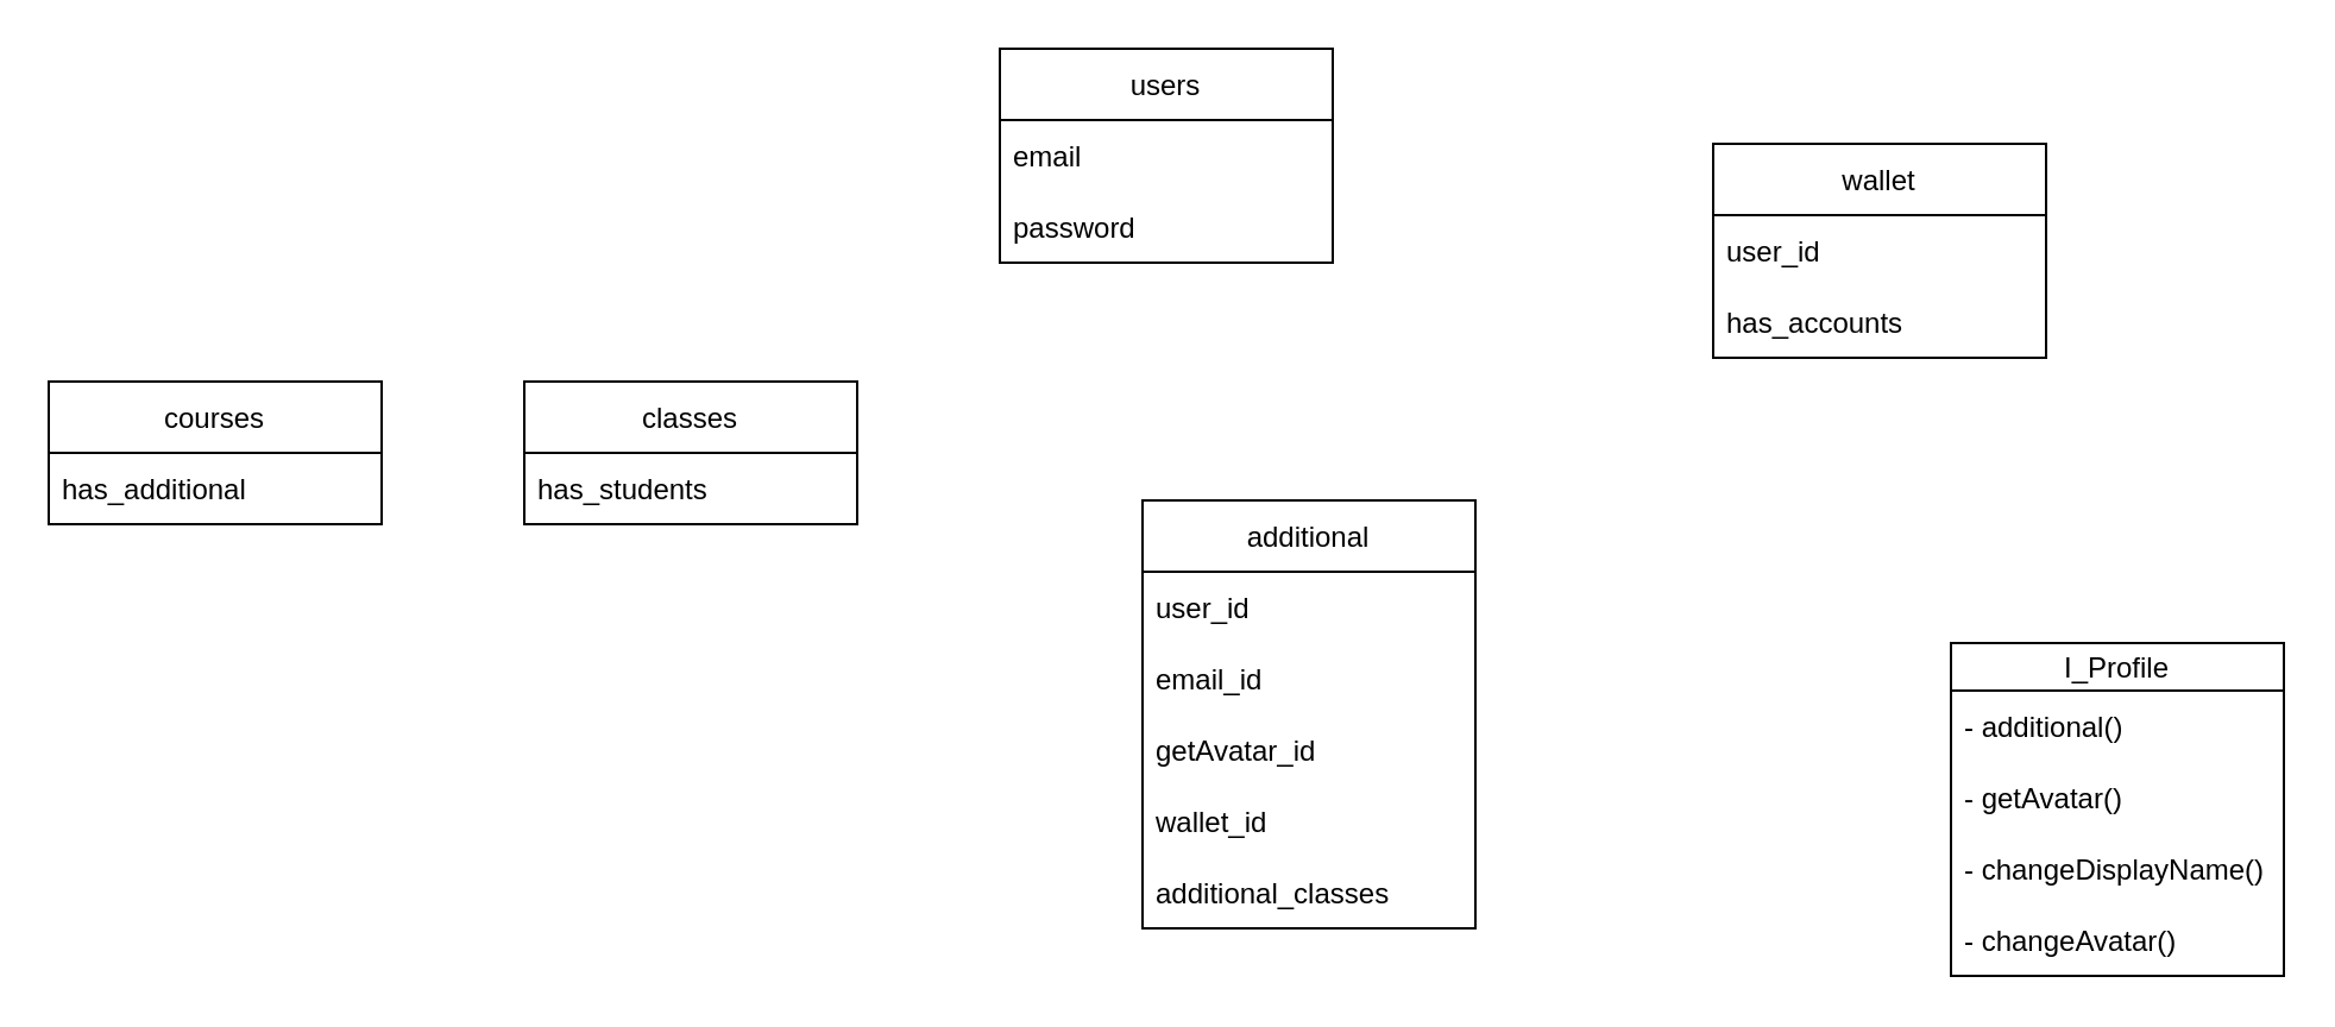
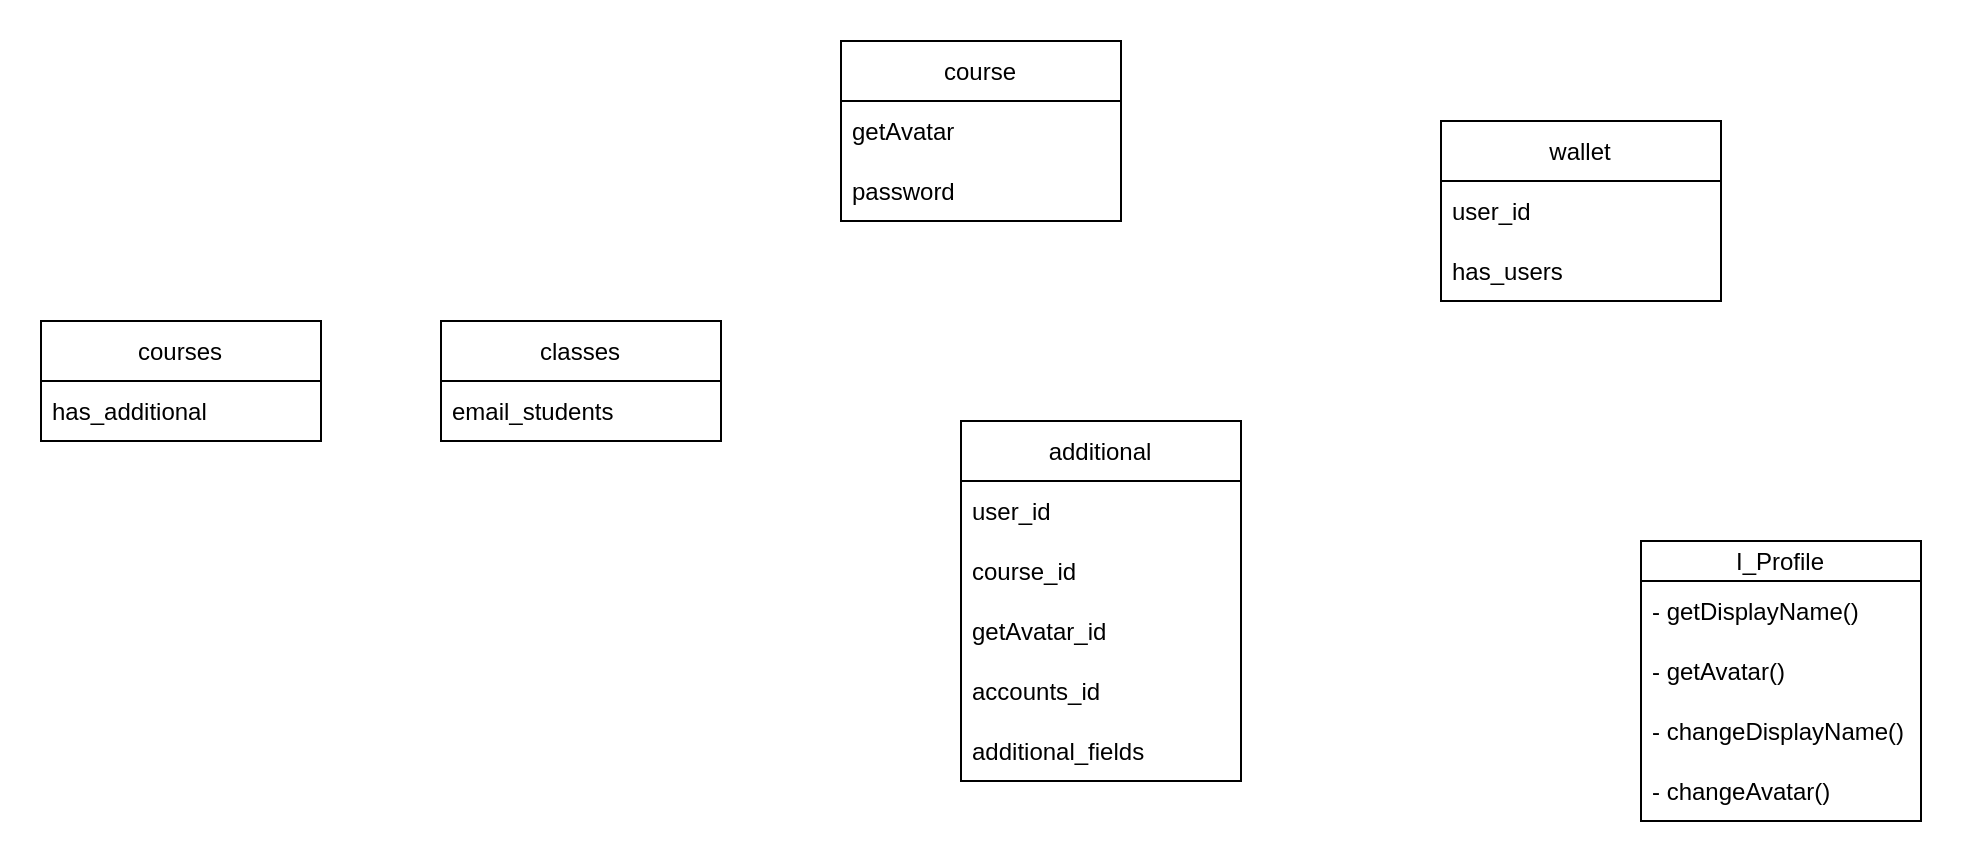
- <mxCell id="2" value="users" style="swimlane;fontStyle=0;childLayout=stackLayout;horizontal=1;startSize=30;horizontalStack=0;resizeParent=1;resizeParentMax=0;resizeLast=0;collapsible=1;marginBottom=0;" vertex="1" parent="1"><mxGeometry x="420" y="20" width="140" height="90" as="geometry" /></mxCell>
+ <mxCell id="2" value="course" style="swimlane;fontStyle=0;childLayout=stackLayout;horizontal=1;startSize=30;horizontalStack=0;resizeParent=1;resizeParentMax=0;resizeLast=0;collapsible=1;marginBottom=0;" vertex="1" parent="1"><mxGeometry x="420" y="20" width="140" height="90" as="geometry" /></mxCell>
- <mxCell id="3" value="email" style="text;strokeColor=none;fillColor=none;align=left;verticalAlign=middle;spacingLeft=4;spacingRight=4;overflow=hidden;points=[[0,0.5],[1,0.5]];portConstraint=eastwest;rotatable=0;" vertex="1" parent="2"><mxGeometry y="30" width="140" height="30" as="geometry" /></mxCell>
+ <mxCell id="3" value="getAvatar" style="text;strokeColor=none;fillColor=none;align=left;verticalAlign=middle;spacingLeft=4;spacingRight=4;overflow=hidden;points=[[0,0.5],[1,0.5]];portConstraint=eastwest;rotatable=0;" vertex="1" parent="2"><mxGeometry y="30" width="140" height="30" as="geometry" /></mxCell>
- <mxCell id="9" value="has_accounts" style="text;strokeColor=none;fillColor=none;align=left;verticalAlign=middle;spacingLeft=4;spacingRight=4;overflow=hidden;points=[[0,0.5],[1,0.5]];portConstraint=eastwest;rotatable=0;" vertex="1" parent="7"><mxGeometry y="60" width="140" height="30" as="geometry" /></mxCell>
+ <mxCell id="9" value="has_users" style="text;strokeColor=none;fillColor=none;align=left;verticalAlign=middle;spacingLeft=4;spacingRight=4;overflow=hidden;points=[[0,0.5],[1,0.5]];portConstraint=eastwest;rotatable=0;" vertex="1" parent="7"><mxGeometry y="60" width="140" height="30" as="geometry" /></mxCell>
- <mxCell id="6" value="has_students" style="text;strokeColor=none;fillColor=none;align=left;verticalAlign=middle;spacingLeft=4;spacingRight=4;overflow=hidden;points=[[0,0.5],[1,0.5]];portConstraint=eastwest;rotatable=0;" vertex="1" parent="5"><mxGeometry y="30" width="140" height="30" as="geometry" /></mxCell>
+ <mxCell id="6" value="email_students" style="text;strokeColor=none;fillColor=none;align=left;verticalAlign=middle;spacingLeft=4;spacingRight=4;overflow=hidden;points=[[0,0.5],[1,0.5]];portConstraint=eastwest;rotatable=0;" vertex="1" parent="5"><mxGeometry y="30" width="140" height="30" as="geometry" /></mxCell>
- <mxCell id="14" value="email_id" style="text;strokeColor=none;fillColor=none;align=left;verticalAlign=middle;spacingLeft=4;spacingRight=4;overflow=hidden;points=[[0,0.5],[1,0.5]];portConstraint=eastwest;rotatable=0;" vertex="1" parent="12"><mxGeometry y="60" width="140" height="30" as="geometry" /></mxCell>
+ <mxCell id="14" value="course_id" style="text;strokeColor=none;fillColor=none;align=left;verticalAlign=middle;spacingLeft=4;spacingRight=4;overflow=hidden;points=[[0,0.5],[1,0.5]];portConstraint=eastwest;rotatable=0;" vertex="1" parent="12"><mxGeometry y="60" width="140" height="30" as="geometry" /></mxCell>
- <mxCell id="19" value="- additional()" style="text;strokeColor=none;fillColor=none;align=left;verticalAlign=middle;spacingLeft=4;spacingRight=4;overflow=hidden;points=[[0,0.5],[1,0.5]];portConstraint=eastwest;rotatable=0;" vertex="1" parent="18"><mxGeometry y="20" width="140" height="30" as="geometry" /></mxCell>
+ <mxCell id="19" value="- getDisplayName()" style="text;strokeColor=none;fillColor=none;align=left;verticalAlign=middle;spacingLeft=4;spacingRight=4;overflow=hidden;points=[[0,0.5],[1,0.5]];portConstraint=eastwest;rotatable=0;" vertex="1" parent="18"><mxGeometry y="20" width="140" height="30" as="geometry" /></mxCell>
- <mxCell id="16" value="wallet_id" style="text;strokeColor=none;fillColor=none;align=left;verticalAlign=middle;spacingLeft=4;spacingRight=4;overflow=hidden;points=[[0,0.5],[1,0.5]];portConstraint=eastwest;rotatable=0;" vertex="1" parent="12"><mxGeometry y="120" width="140" height="30" as="geometry" /></mxCell>
+ <mxCell id="16" value="accounts_id" style="text;strokeColor=none;fillColor=none;align=left;verticalAlign=middle;spacingLeft=4;spacingRight=4;overflow=hidden;points=[[0,0.5],[1,0.5]];portConstraint=eastwest;rotatable=0;" vertex="1" parent="12"><mxGeometry y="120" width="140" height="30" as="geometry" /></mxCell>
- <mxCell id="17" value="additional_classes" style="text;strokeColor=none;fillColor=none;align=left;verticalAlign=middle;spacingLeft=4;spacingRight=4;overflow=hidden;points=[[0,0.5],[1,0.5]];portConstraint=eastwest;rotatable=0;" vertex="1" parent="12"><mxGeometry y="150" width="140" height="30" as="geometry" /></mxCell>
+ <mxCell id="17" value="additional_fields" style="text;strokeColor=none;fillColor=none;align=left;verticalAlign=middle;spacingLeft=4;spacingRight=4;overflow=hidden;points=[[0,0.5],[1,0.5]];portConstraint=eastwest;rotatable=0;" vertex="1" parent="12"><mxGeometry y="150" width="140" height="30" as="geometry" /></mxCell>
